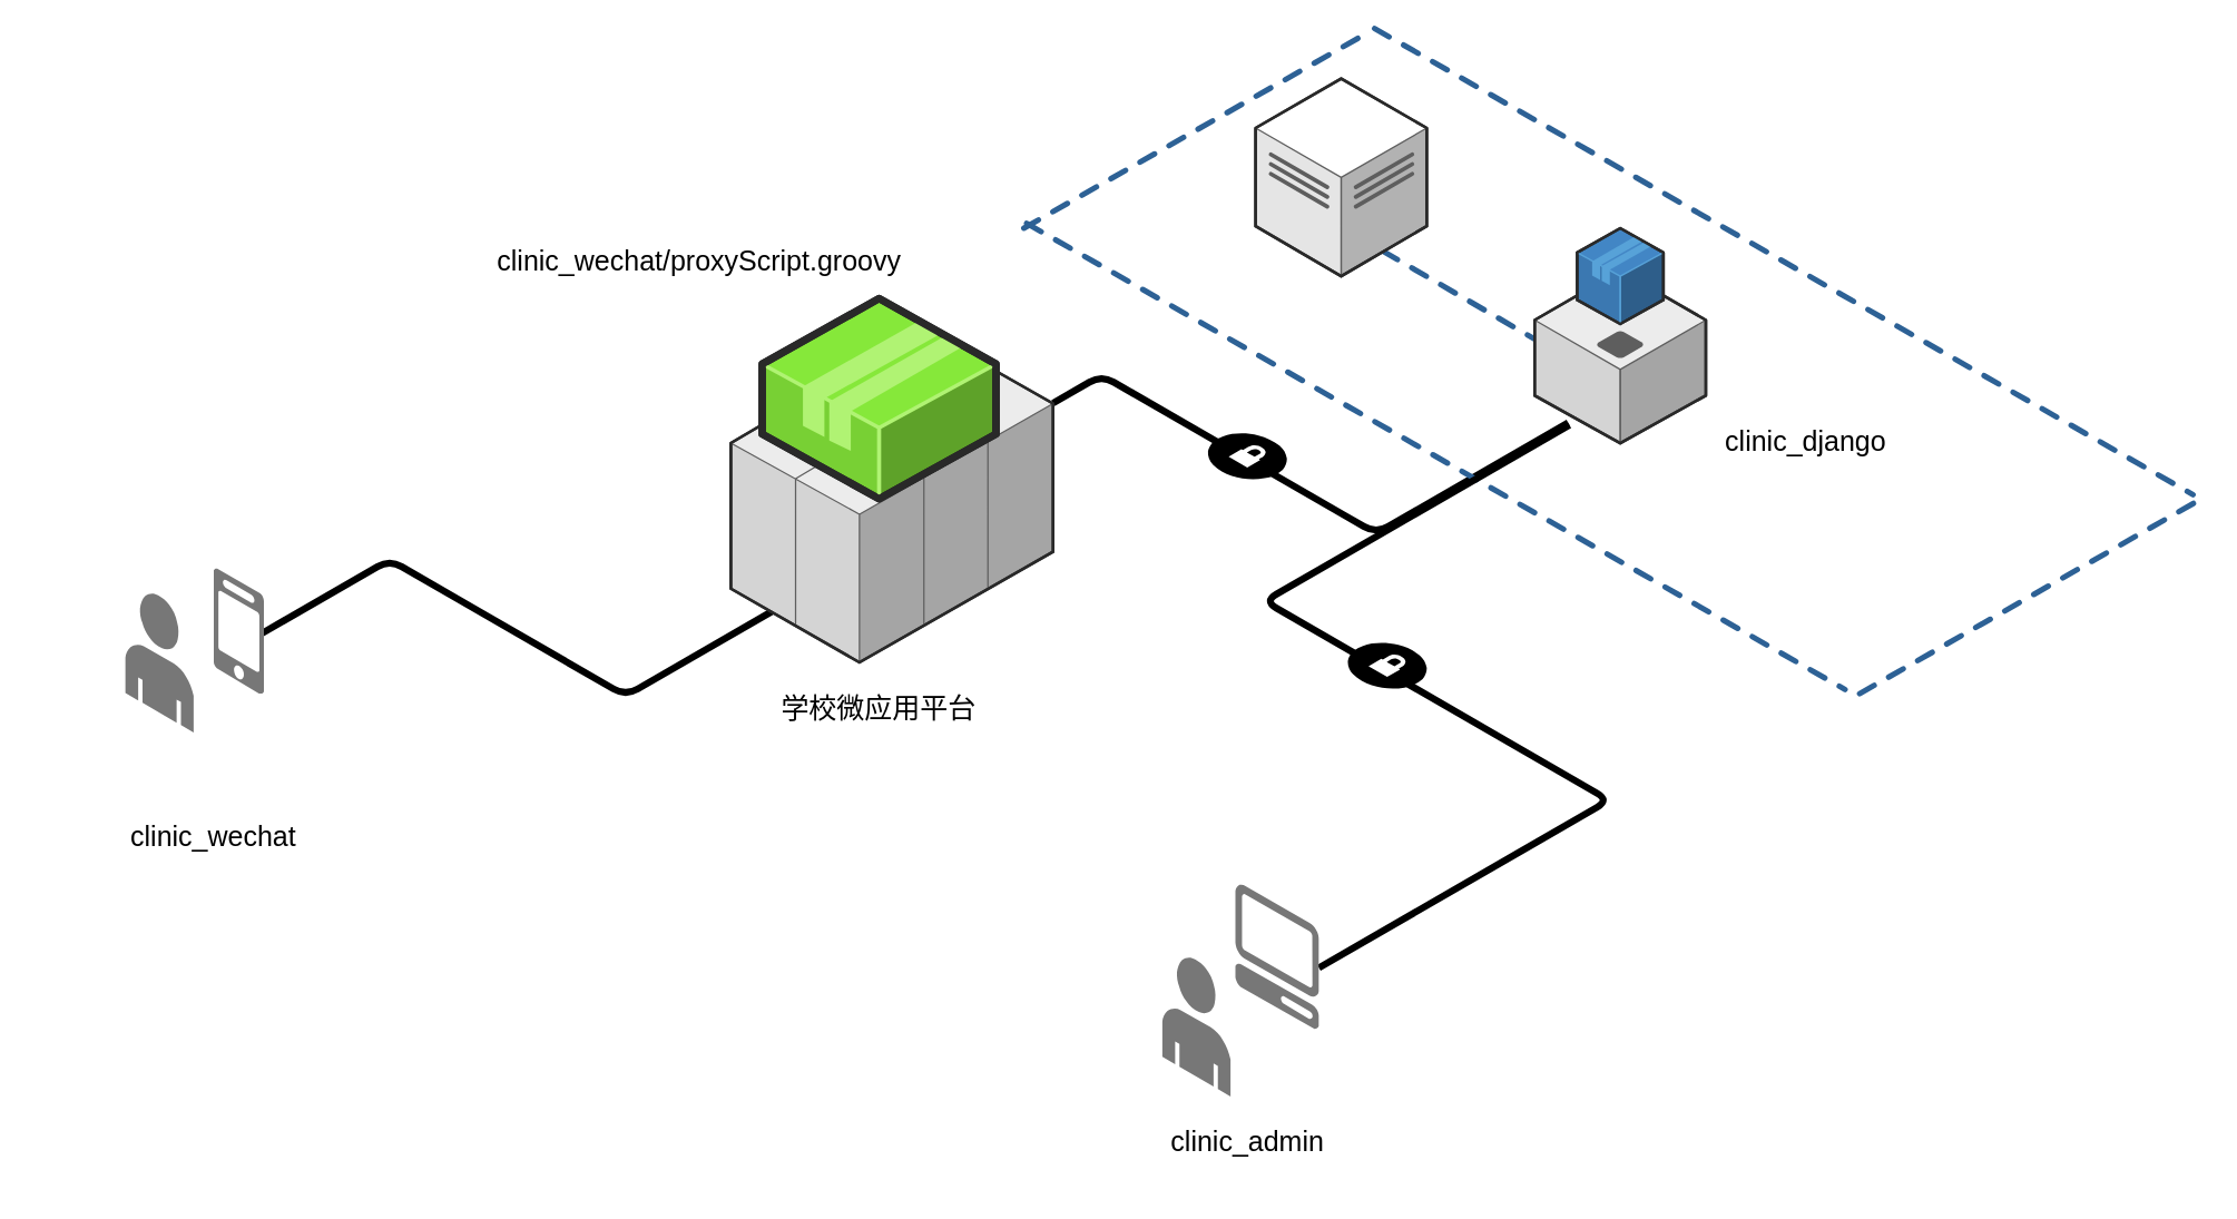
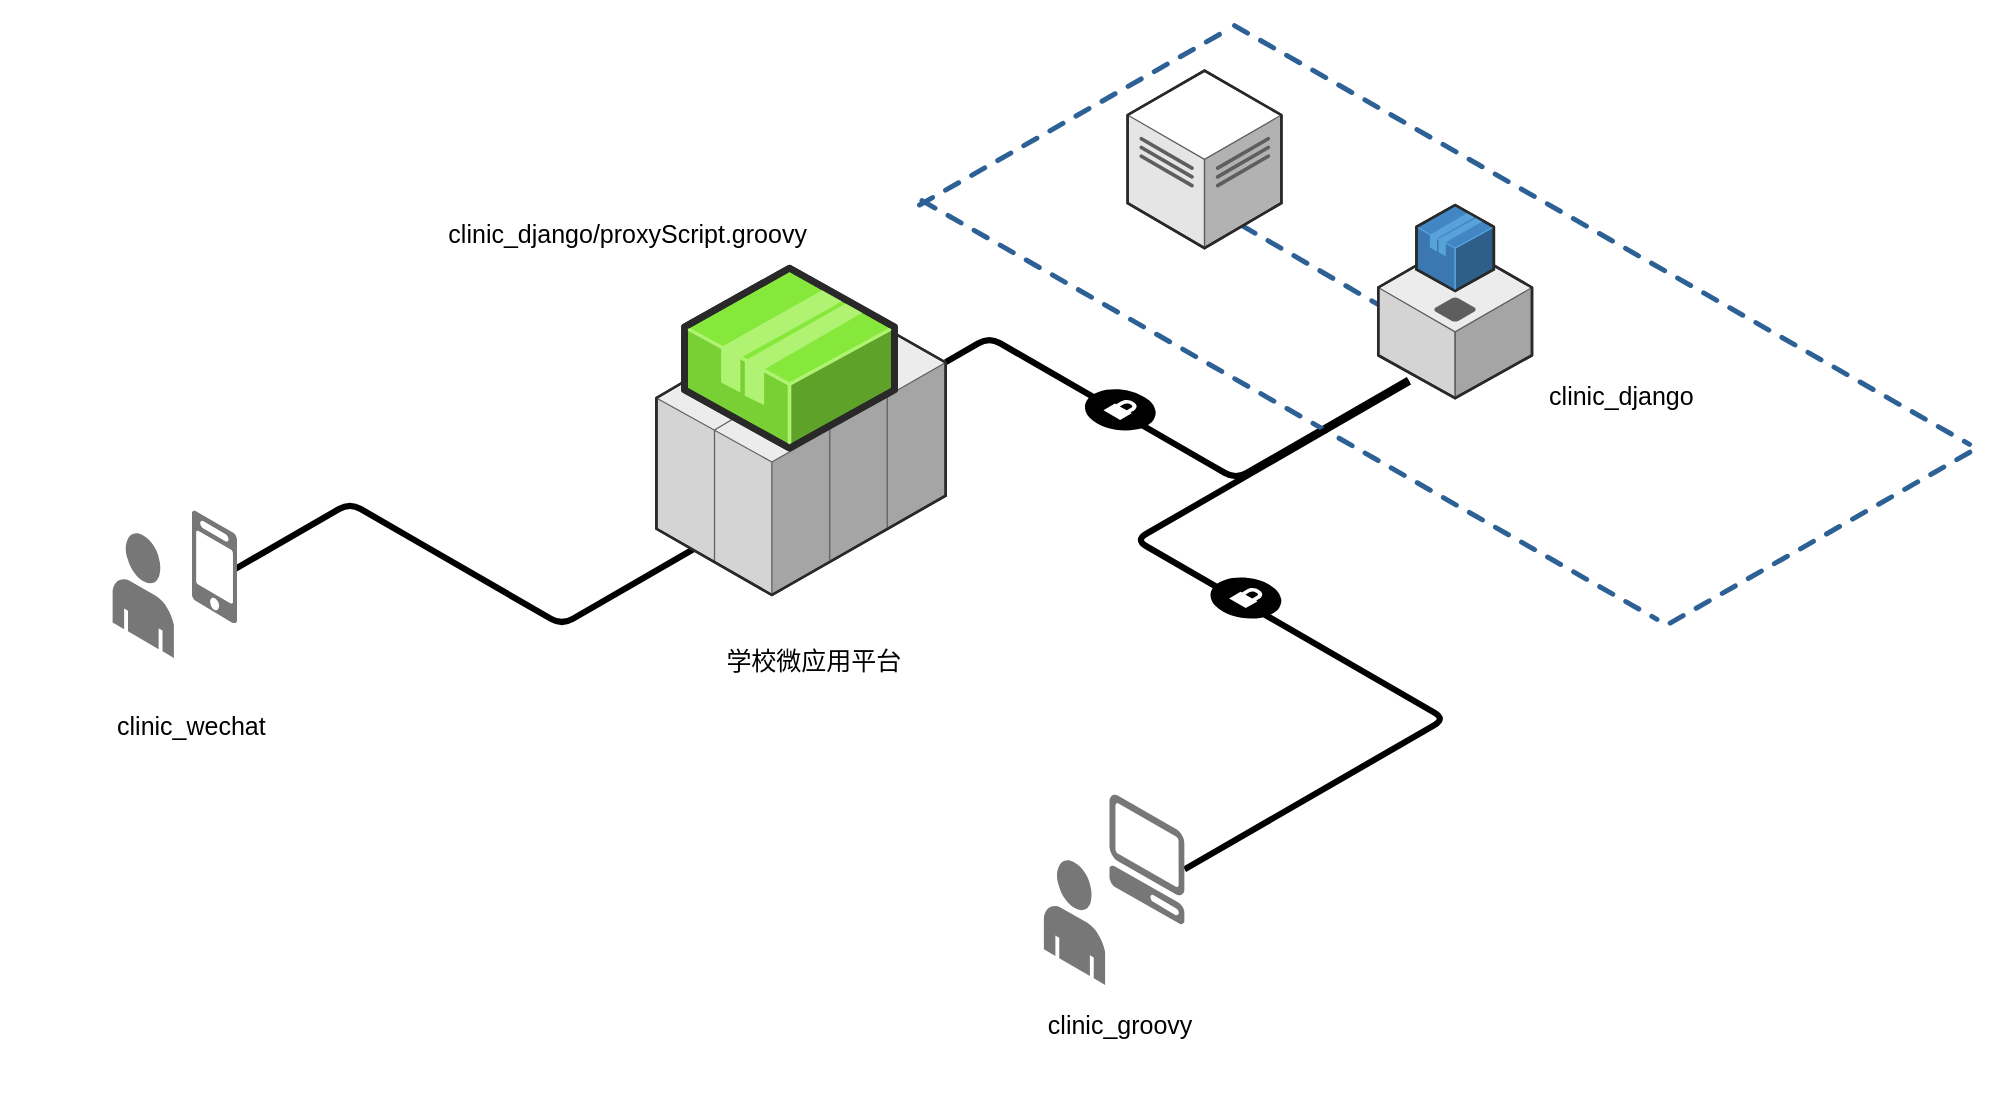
- <mxCell id="22" value="&lt;span style=&quot;font-size: 20px&quot;&gt;clinic_wechat/proxyScript.groovy&lt;br&gt;&lt;br&gt;&lt;/span&gt;" style="text;html=1;strokeColor=none;fillColor=none;align=center;verticalAlign=middle;whiteSpace=wrap;rounded=0;" vertex="1" parent="1"><mxGeometry x="289" y="152.5" width="426" height="91" as="geometry" /></mxCell>
+ <mxCell id="22" value="&lt;span style=&quot;font-size: 20px&quot;&gt;clinic_django/proxyScript.groovy&lt;br&gt;&lt;br&gt;&lt;/span&gt;" style="text;html=1;strokeColor=none;fillColor=none;align=center;verticalAlign=middle;whiteSpace=wrap;rounded=0;" vertex="1" parent="1"><mxGeometry x="289" y="152.5" width="426" height="91" as="geometry" /></mxCell>
- <mxCell id="21" value="&lt;font style=&quot;font-size: 20px&quot;&gt;学校微应用平台&lt;/font&gt;" style="text;html=1;strokeColor=none;fillColor=none;align=center;verticalAlign=middle;whiteSpace=wrap;rounded=0;" vertex="1" parent="1"><mxGeometry x="535" y="498" width="192" height="20" as="geometry" /></mxCell>
+ <mxCell id="21" value="&lt;font style=&quot;font-size: 20px&quot;&gt;学校微应用平台&lt;/font&gt;" style="text;html=1;strokeColor=none;fillColor=none;align=center;verticalAlign=middle;whiteSpace=wrap;rounded=0;" vertex="1" parent="1"><mxGeometry x="555" y="518" width="192" height="20" as="geometry" /></mxCell>
- <mxCell id="25" value="&lt;span style=&quot;font-size: 20px&quot;&gt;clinic_wechat&lt;br&gt;&lt;/span&gt;" style="text;html=1;strokeColor=none;fillColor=none;align=center;verticalAlign=middle;whiteSpace=wrap;rounded=0;" vertex="1" parent="1"><mxGeometry x="20" y="565" width="266" height="69" as="geometry" /></mxCell>
+ <mxCell id="25" value="&lt;span style=&quot;font-size: 20px&quot;&gt;clinic_wechat&lt;br&gt;&lt;/span&gt;" style="text;html=1;strokeColor=none;fillColor=none;align=center;verticalAlign=middle;whiteSpace=wrap;rounded=0;" vertex="1" parent="1"><mxGeometry x="20" y="545" width="266" height="69" as="geometry" /></mxCell>
- <mxCell id="24" value="&lt;span style=&quot;font-size: 20px&quot;&gt;clinic_admin&lt;br&gt;&lt;/span&gt;" style="text;html=1;strokeColor=none;fillColor=none;align=center;verticalAlign=middle;whiteSpace=wrap;rounded=0;" vertex="1" parent="1"><mxGeometry x="762.5" y="784.5" width="266" height="69" as="geometry" /></mxCell>
+ <mxCell id="24" value="&lt;span style=&quot;font-size: 20px&quot;&gt;clinic_groovy&lt;br&gt;&lt;/span&gt;" style="text;html=1;strokeColor=none;fillColor=none;align=center;verticalAlign=middle;whiteSpace=wrap;rounded=0;" vertex="1" parent="1"><mxGeometry x="762.5" y="784.5" width="266" height="69" as="geometry" /></mxCell>
